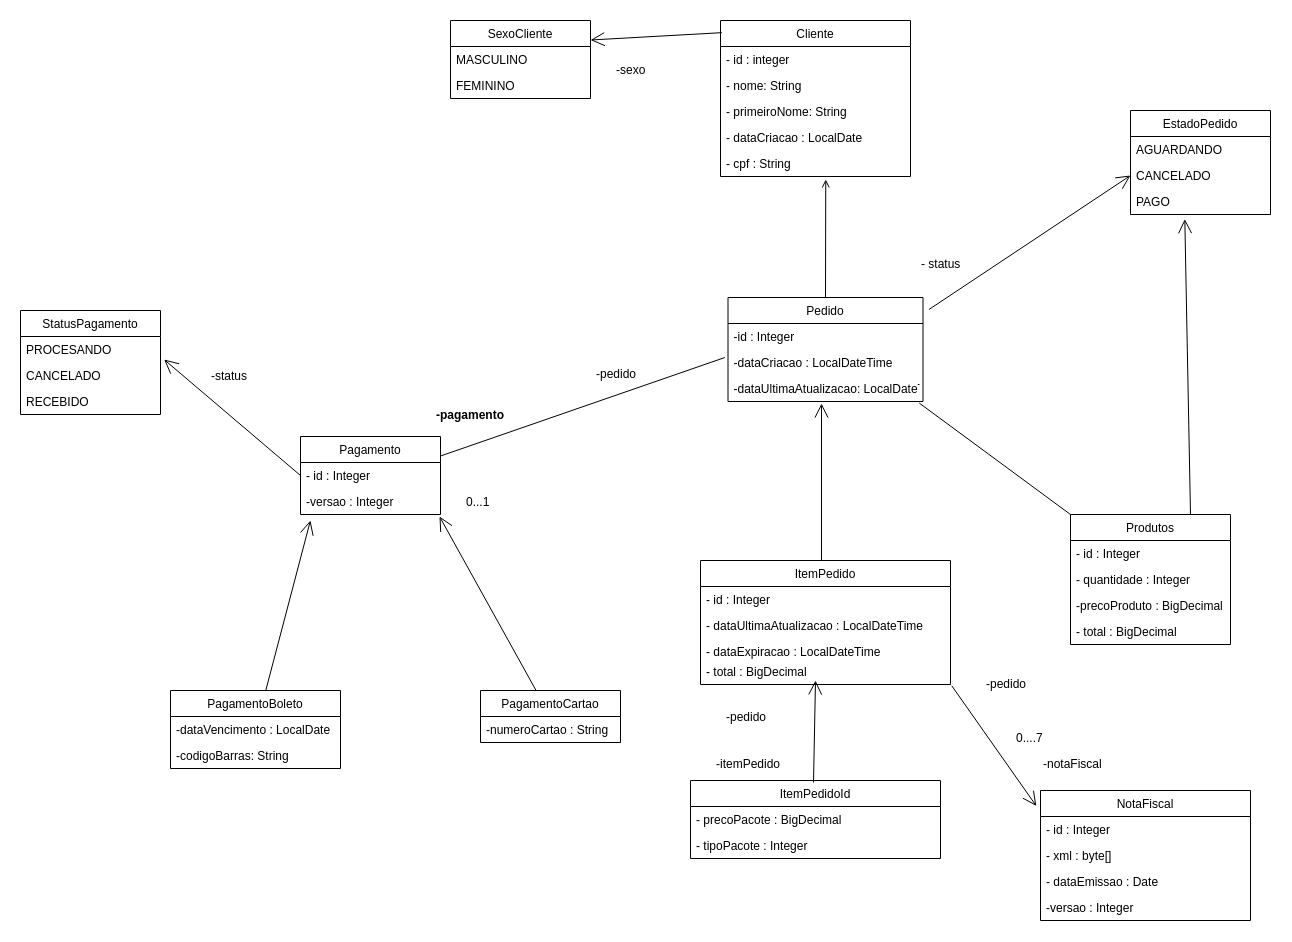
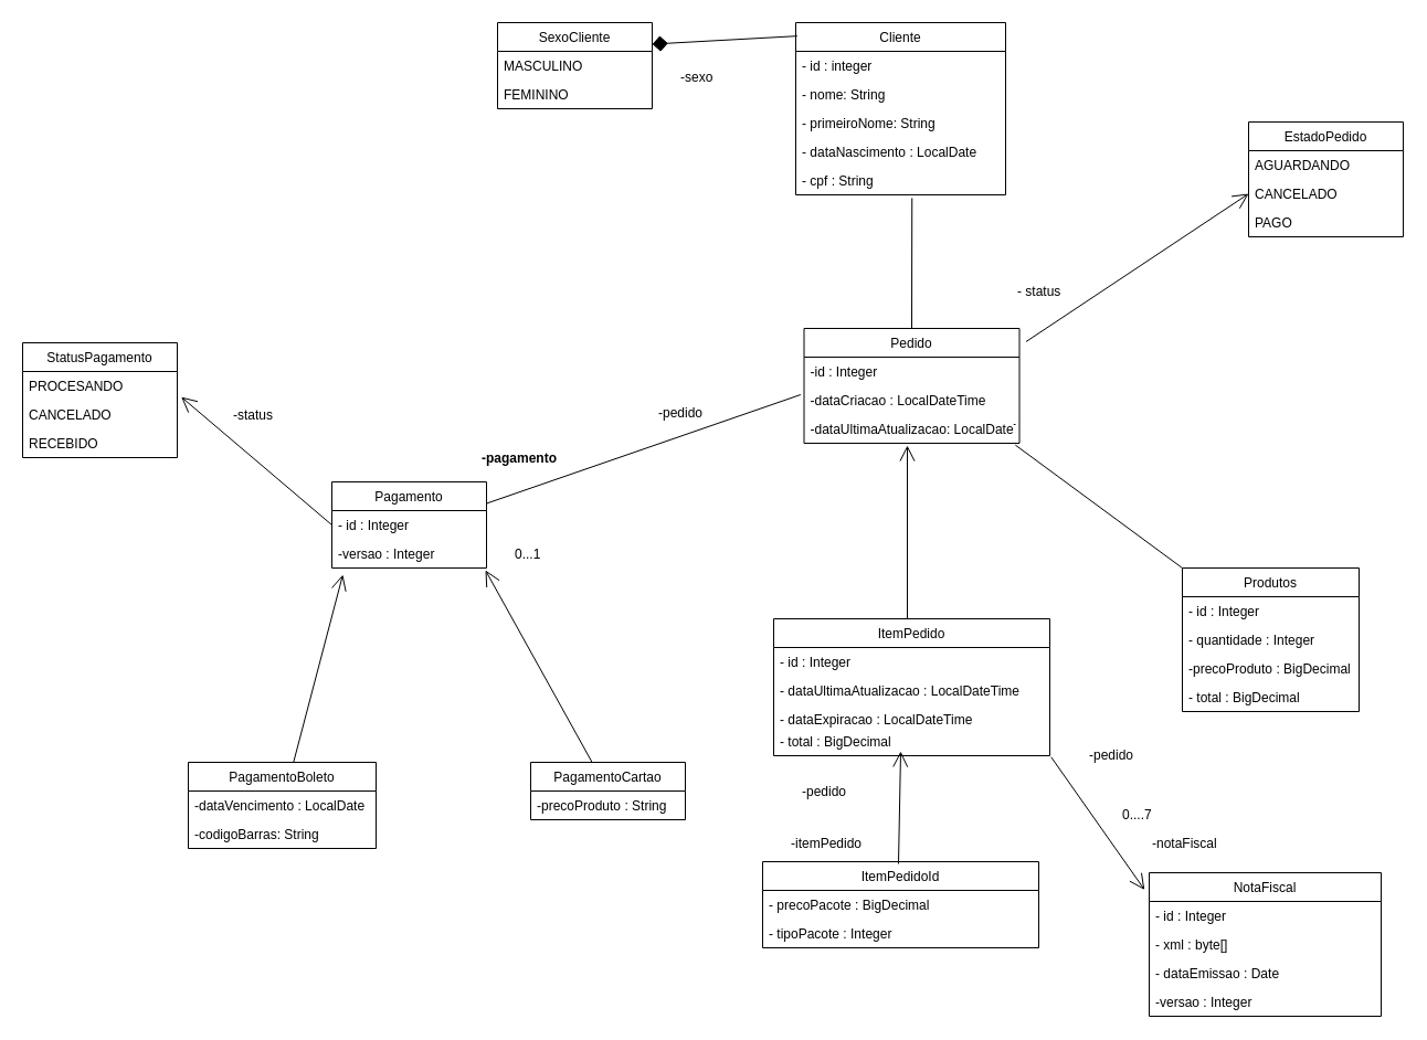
- <mxCell id="45" value="" style="endArrow=open;endFill=1;endSize=12;html=1;exitX=0.007;exitY=0.078;exitDx=0;exitDy=0;exitPerimeter=0;entryX=1;entryY=0.25;entryDx=0;entryDy=0;" edge="1" parent="1" source="2" target="8"><mxGeometry width="160" relative="1" as="geometry"><mxPoint x="540" y="130" as="sourcePoint" /><mxPoint x="700" y="130" as="targetPoint" /></mxGeometry></mxCell>
+ <mxCell id="45" value="" style="endArrow=diamond;endFill=1;endSize=12;html=1;exitX=0.007;exitY=0.078;exitDx=0;exitDy=0;exitPerimeter=0;entryX=1;entryY=0.25;entryDx=0;entryDy=0;" edge="1" parent="1" source="2" target="8"><mxGeometry width="160" relative="1" as="geometry"><mxPoint x="540" y="130" as="sourcePoint" /><mxPoint x="700" y="130" as="targetPoint" /></mxGeometry></mxCell>
- <mxCell id="6" value="- dataCriacao : LocalDate&#10;" style="text;strokeColor=none;fillColor=none;align=left;verticalAlign=top;spacingLeft=4;spacingRight=4;overflow=hidden;rotatable=0;points=[[0,0.5],[1,0.5]];portConstraint=eastwest;" vertex="1" parent="2"><mxGeometry y="104" width="190" height="26" as="geometry" /></mxCell>
+ <mxCell id="6" value="- dataNascimento : LocalDate&#10;" style="text;strokeColor=none;fillColor=none;align=left;verticalAlign=top;spacingLeft=4;spacingRight=4;overflow=hidden;rotatable=0;points=[[0,0.5],[1,0.5]];portConstraint=eastwest;" vertex="1" parent="2"><mxGeometry y="104" width="190" height="26" as="geometry" /></mxCell>
- <mxCell id="71" value="" style="endArrow=open;html=1;entryX=0.554;entryY=1.113;entryDx=0;entryDy=0;entryPerimeter=0;exitX=0.5;exitY=0;exitDx=0;exitDy=0;" edge="1" parent="1" source="57" target="7"><mxGeometry width="50" height="50" relative="1" as="geometry"><mxPoint x="810" y="300" as="sourcePoint" /><mxPoint x="860" y="250" as="targetPoint" /></mxGeometry></mxCell>
+ <mxCell id="71" value="" style="endArrow=none;html=1;entryX=0.554;entryY=1.113;entryDx=0;entryDy=0;entryPerimeter=0;exitX=0.5;exitY=0;exitDx=0;exitDy=0;" edge="1" parent="1" source="57" target="7"><mxGeometry width="50" height="50" relative="1" as="geometry"><mxPoint x="810" y="300" as="sourcePoint" /><mxPoint x="860" y="250" as="targetPoint" /></mxGeometry></mxCell>
- <mxCell id="69" value="" style="endArrow=open;endFill=1;endSize=12;html=1;entryX=0.388;entryY=1.179;entryDx=0;entryDy=0;entryPerimeter=0;exitX=0.75;exitY=0;exitDx=0;exitDy=0;" edge="1" parent="1" source="63" target="24"><mxGeometry width="160" relative="1" as="geometry"><mxPoint x="920" y="370" as="sourcePoint" /><mxPoint x="1080" y="370" as="targetPoint" /></mxGeometry></mxCell>
- <mxCell id="31" value="-numeroCartao : String" style="text;strokeColor=none;fillColor=none;align=left;verticalAlign=top;spacingLeft=4;spacingRight=4;overflow=hidden;rotatable=0;points=[[0,0.5],[1,0.5]];portConstraint=eastwest;" vertex="1" parent="30"><mxGeometry y="26" width="140" height="26" as="geometry" /></mxCell>
+ <mxCell id="31" value="-precoProduto : String" style="text;strokeColor=none;fillColor=none;align=left;verticalAlign=top;spacingLeft=4;spacingRight=4;overflow=hidden;rotatable=0;points=[[0,0.5],[1,0.5]];portConstraint=eastwest;" vertex="1" parent="30"><mxGeometry y="26" width="140" height="26" as="geometry" /></mxCell>
